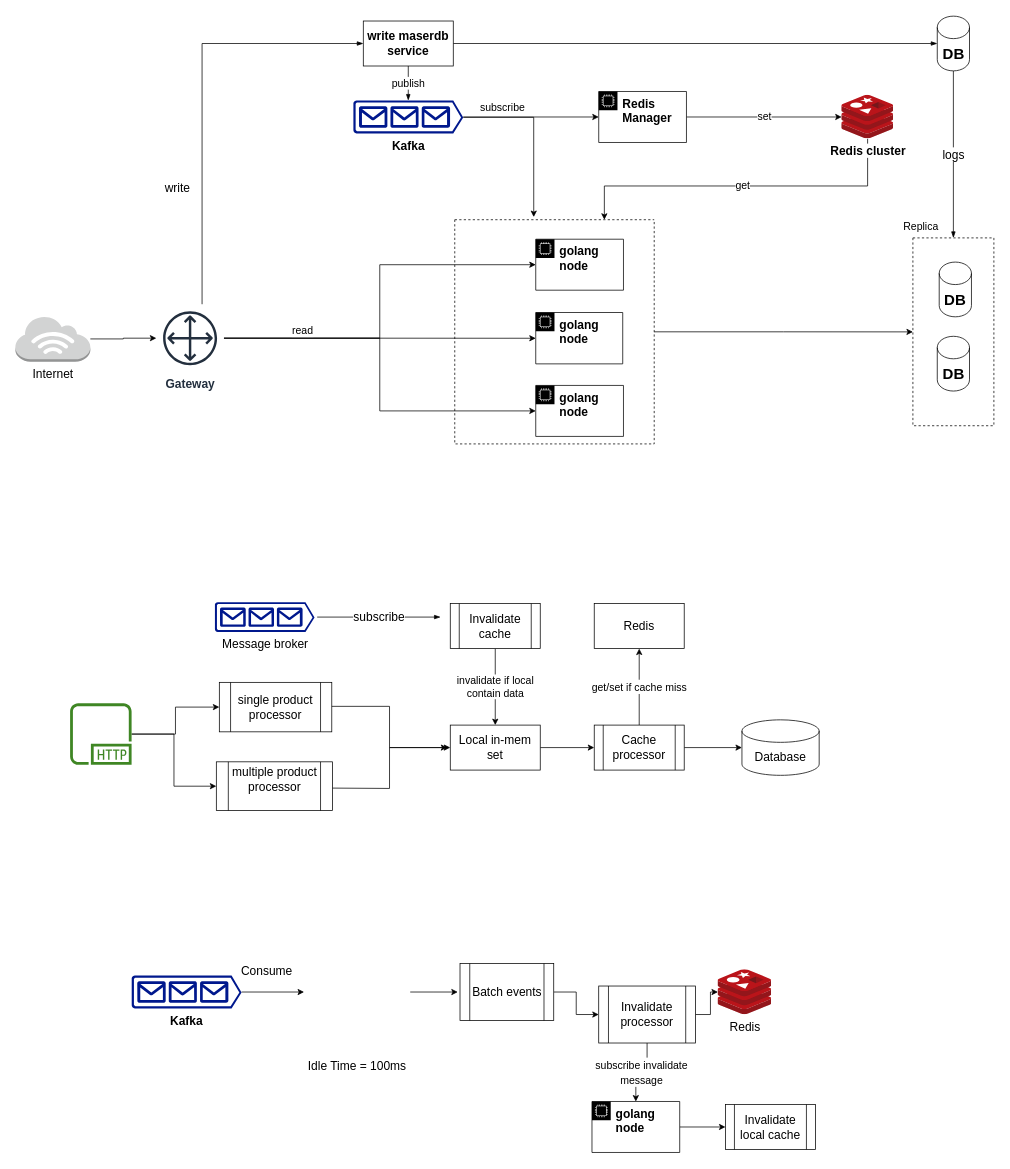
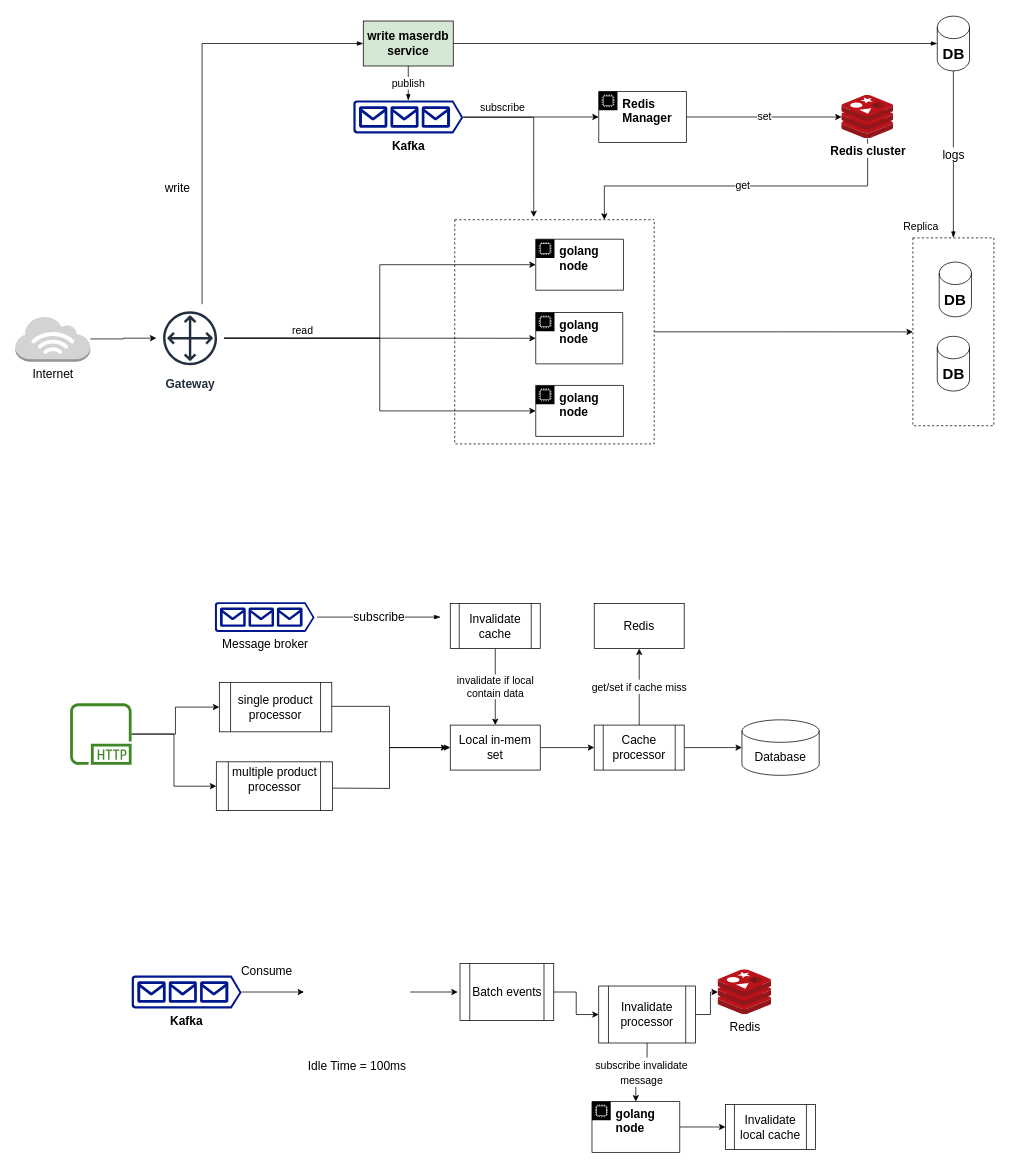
- <mxCell id="30" value="&lt;b&gt;write maserdb service&lt;/b&gt;" style="rounded=0;whiteSpace=wrap;html=1;fontSize=16;" parent="1" vertex="1"><mxGeometry x="484" y="27" width="120" height="60" as="geometry" /></mxCell>
+ <mxCell id="30" value="&lt;b&gt;write maserdb service&lt;/b&gt;" style="rounded=0;whiteSpace=wrap;html=1;fontSize=16;fillColor=#d5e8d4;" parent="1" vertex="1"><mxGeometry x="484" y="27" width="120" height="60" as="geometry" /></mxCell>
